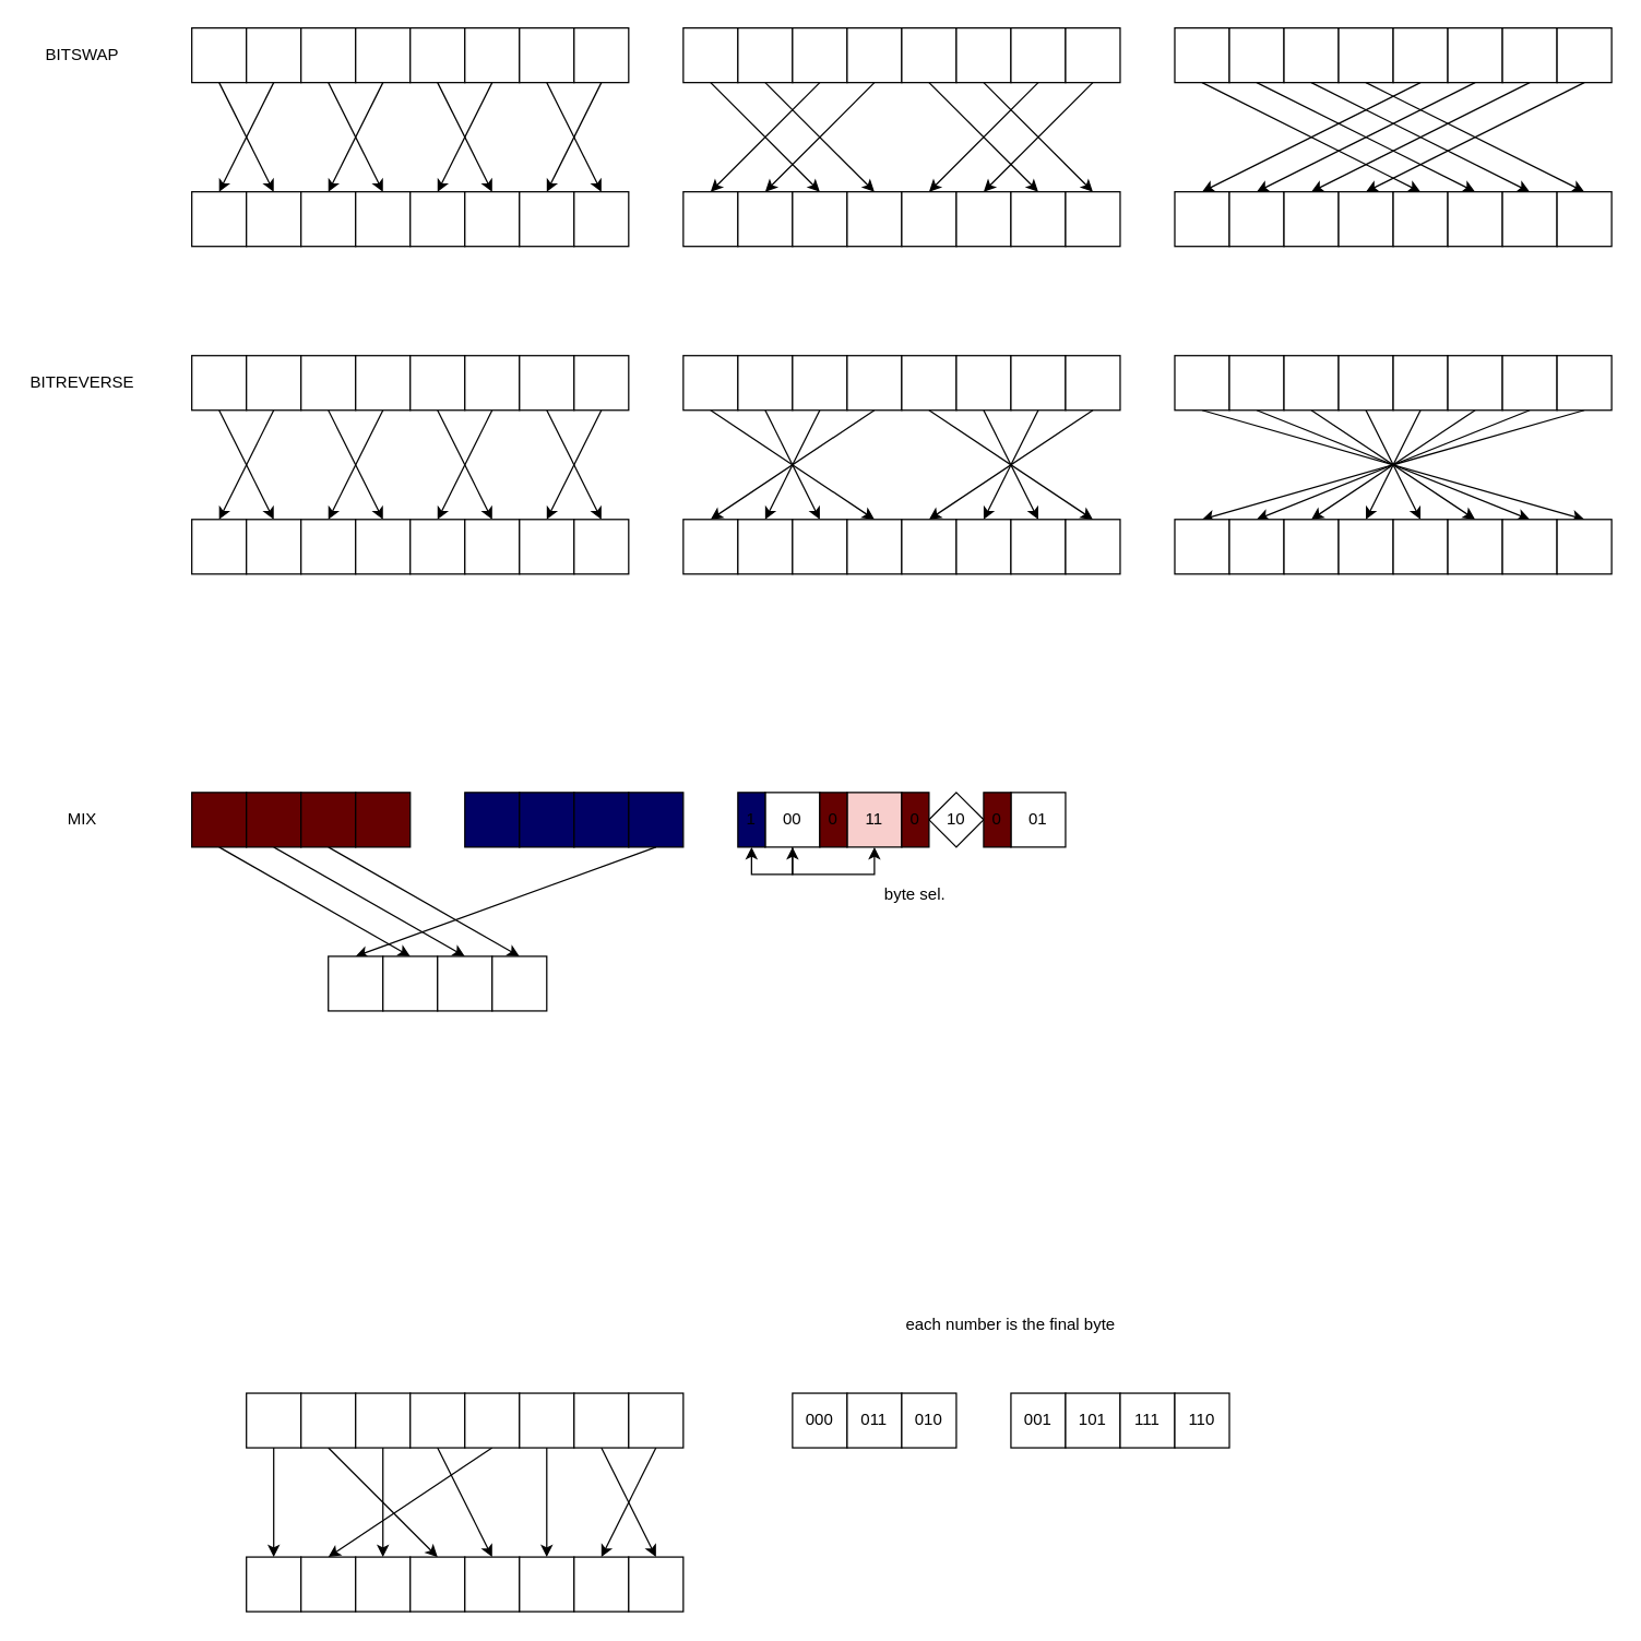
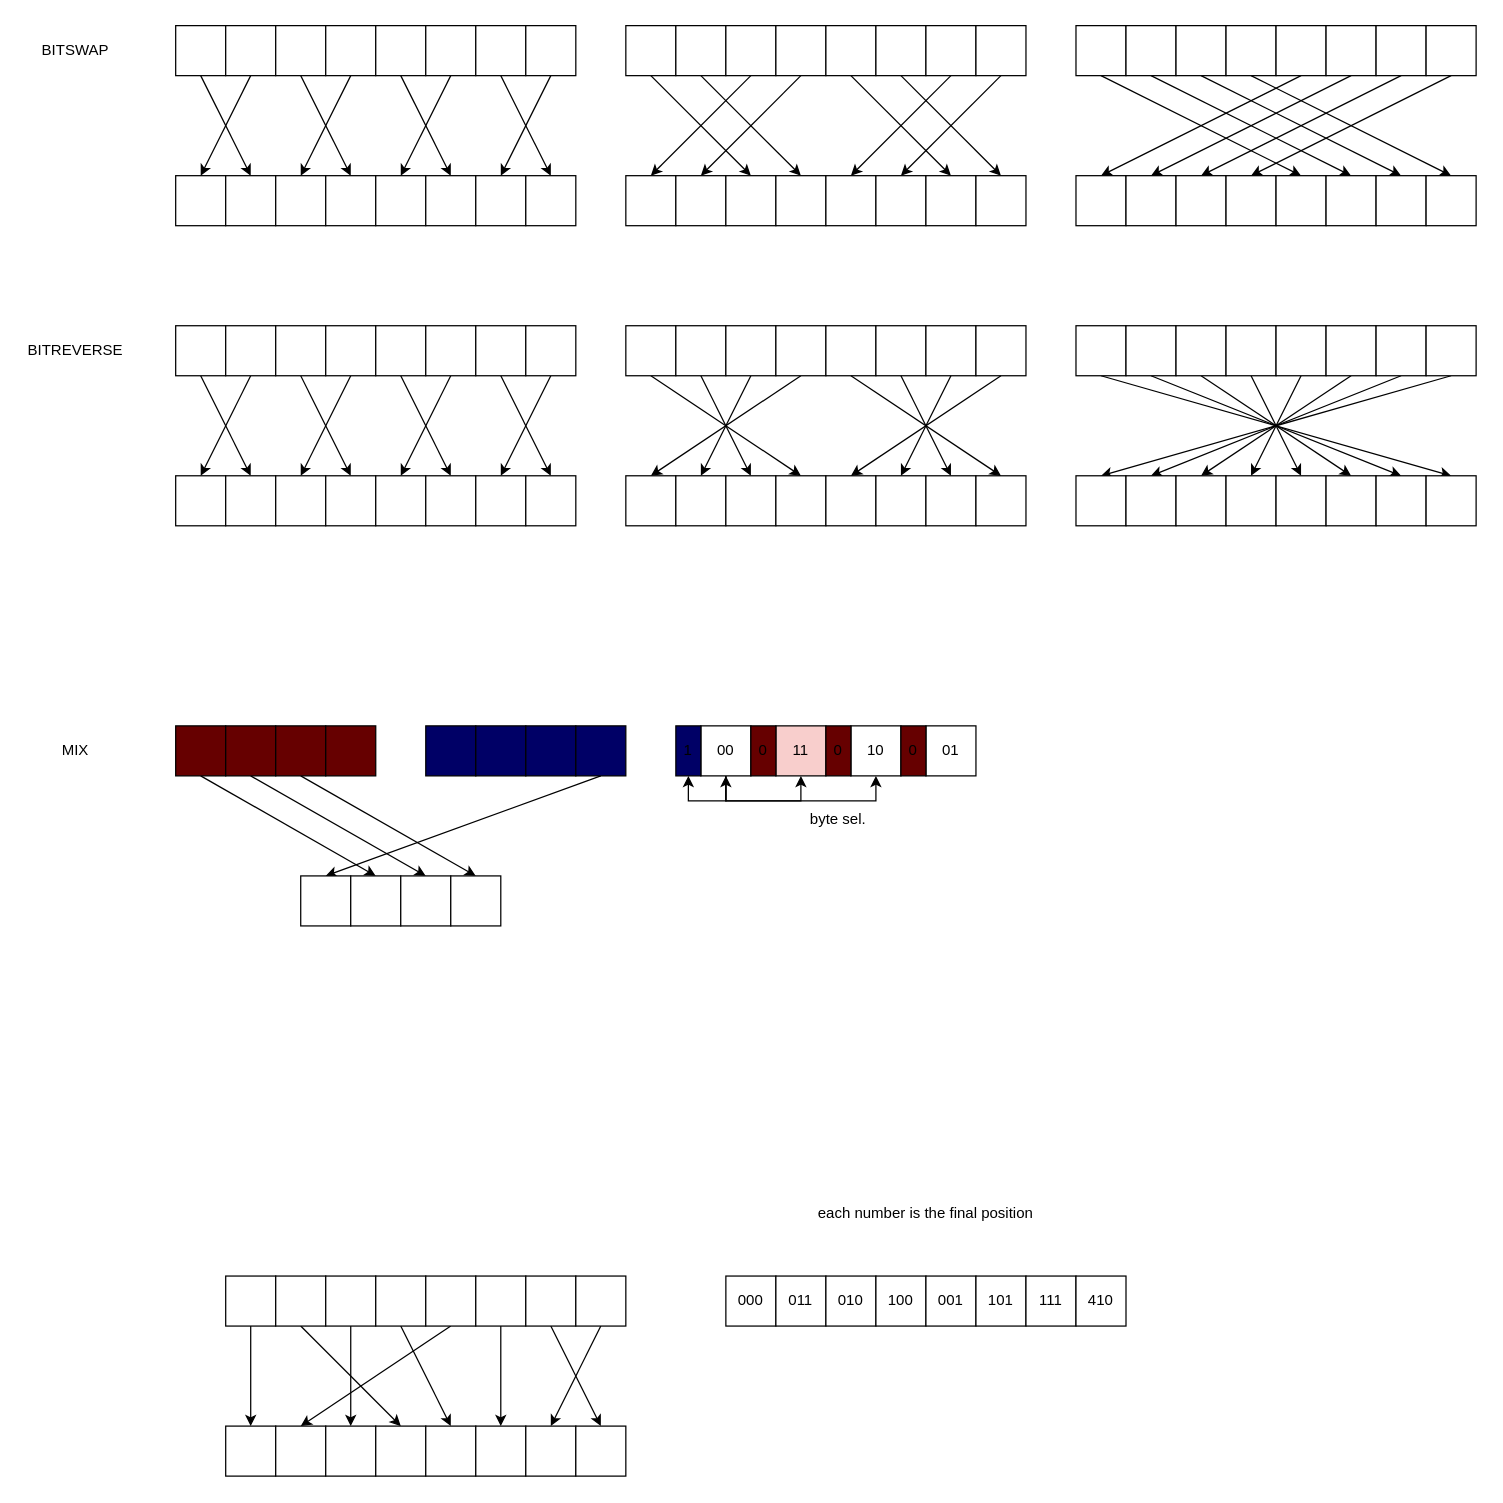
- <mxCell id="171" value="10" style="rhombus;whiteSpace=wrap;html=1;" parent="1" vertex="1"><mxGeometry x="680" y="580" width="40" height="40" as="geometry" /></mxCell>
+ <mxCell id="171" value="10" style="rounded=0;whiteSpace=wrap;html=1;" parent="1" vertex="1"><mxGeometry x="680" y="580" width="40" height="40" as="geometry" /></mxCell>
+ <mxCell id="165" style="edgeStyle=orthogonalEdgeStyle;rounded=0;orthogonalLoop=1;jettySize=auto;html=1;exitX=0.5;exitY=1;exitDx=0;exitDy=0;entryX=0.5;entryY=1;entryDx=0;entryDy=0;" parent="1" source="167" target="171" edge="1"><mxGeometry relative="1" as="geometry" /></mxCell>
- <mxCell id="209" value="each number is the final byte" style="text;html=1;strokeColor=none;fillColor=none;align=center;verticalAlign=middle;whiteSpace=wrap;rounded=0;" parent="1" vertex="1"><mxGeometry x="580" y="950" width="320" height="40" as="geometry" /></mxCell>
+ <mxCell id="209" value="each number is the final position" style="text;html=1;strokeColor=none;fillColor=none;align=center;verticalAlign=middle;whiteSpace=wrap;rounded=0;" parent="1" vertex="1"><mxGeometry x="580" y="950" width="320" height="40" as="geometry" /></mxCell>
+ <mxCell id="196" value="100" style="rounded=0;whiteSpace=wrap;html=1;" parent="1" vertex="1"><mxGeometry x="700" y="1020" width="40" height="40" as="geometry" /></mxCell>
- <mxCell id="200" value="110" style="rounded=0;whiteSpace=wrap;html=1;" parent="1" vertex="1"><mxGeometry x="860" y="1020" width="40" height="40" as="geometry" /></mxCell>
+ <mxCell id="200" value="410" style="rounded=0;whiteSpace=wrap;html=1;" parent="1" vertex="1"><mxGeometry x="860" y="1020" width="40" height="40" as="geometry" /></mxCell>
